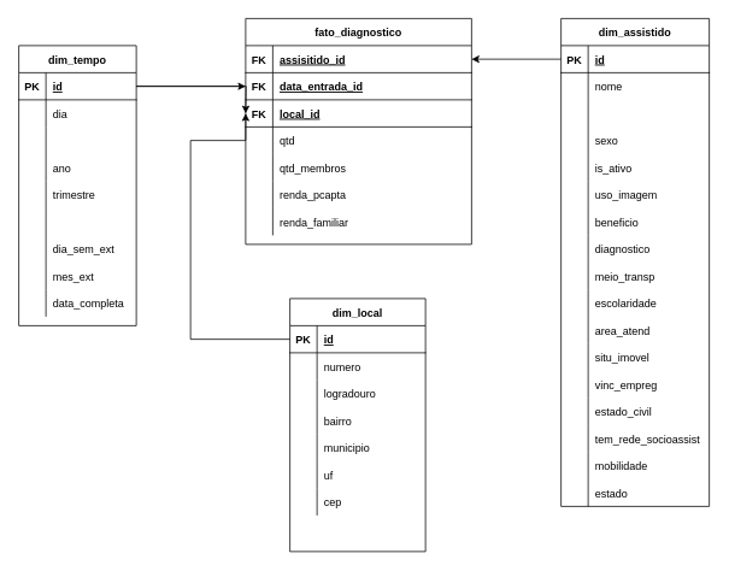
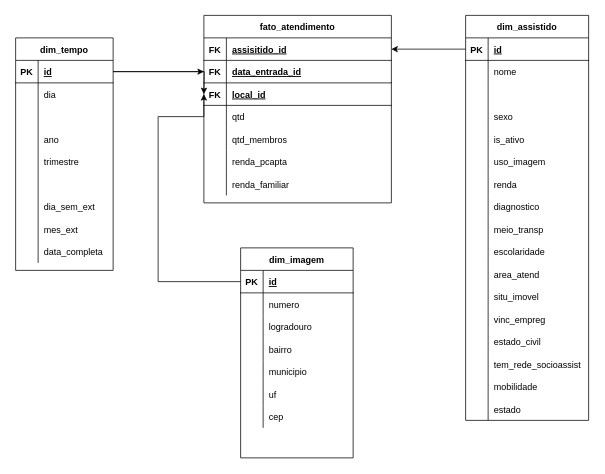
- <mxCell id="2" value="fato_diagnostico" style="shape=table;startSize=30;container=1;collapsible=1;childLayout=tableLayout;fixedRows=1;rowLines=0;fontStyle=1;align=center;resizeLast=1;" vertex="1" parent="1"><mxGeometry x="271" y="20" width="250" height="250.0" as="geometry" /></mxCell>
+ <mxCell id="2" value="fato_atendimento" style="shape=table;startSize=30;container=1;collapsible=1;childLayout=tableLayout;fixedRows=1;rowLines=0;fontStyle=1;align=center;resizeLast=1;" vertex="1" parent="1"><mxGeometry x="271" y="20" width="250" height="250.0" as="geometry" /></mxCell>
- <mxCell id="68" value="beneficio" style="shape=partialRectangle;overflow=hidden;connectable=0;fillColor=none;top=0;left=0;bottom=0;right=0;align=left;spacingLeft=6;" vertex="1" parent="66"><mxGeometry x="30" width="134" height="30" as="geometry"><mxRectangle width="134" height="30" as="alternateBounds" /></mxGeometry></mxCell>
+ <mxCell id="68" value="renda" style="shape=partialRectangle;overflow=hidden;connectable=0;fillColor=none;top=0;left=0;bottom=0;right=0;align=left;spacingLeft=6;" vertex="1" parent="66"><mxGeometry x="30" width="134" height="30" as="geometry"><mxRectangle width="134" height="30" as="alternateBounds" /></mxGeometry></mxCell>
- <mxCell id="24" value="dim_local" style="shape=table;startSize=30;container=1;collapsible=1;childLayout=tableLayout;fixedRows=1;rowLines=0;fontStyle=1;align=center;resizeLast=1;" vertex="1" parent="1"><mxGeometry x="320" y="330" width="150" height="280" as="geometry"><mxRectangle x="430" y="70" width="80" height="30" as="alternateBounds" /></mxGeometry></mxCell>
+ <mxCell id="24" value="dim_imagem" style="shape=table;startSize=30;container=1;collapsible=1;childLayout=tableLayout;fixedRows=1;rowLines=0;fontStyle=1;align=center;resizeLast=1;" vertex="1" parent="1"><mxGeometry x="320" y="330" width="150" height="280" as="geometry"><mxRectangle x="430" y="70" width="80" height="30" as="alternateBounds" /></mxGeometry></mxCell>
